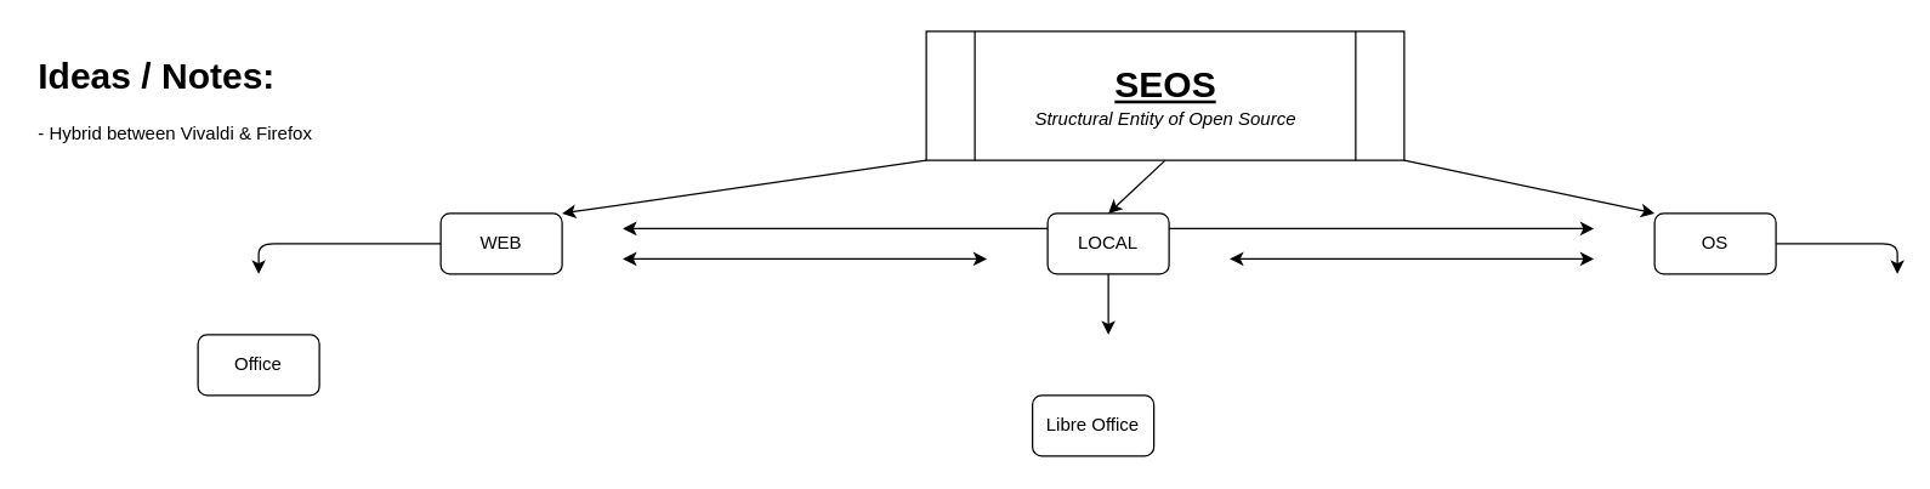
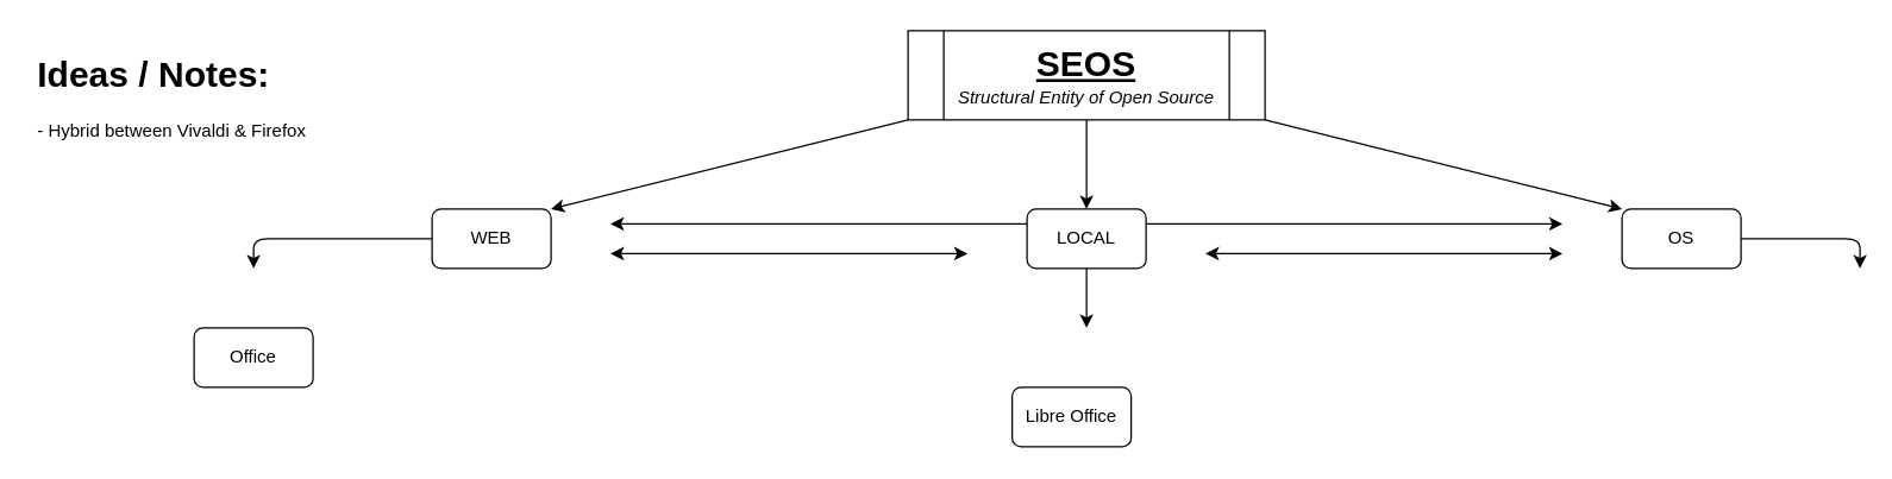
- <mxCell id="5" value="&lt;font style=&quot;font-size: 24px&quot;&gt;&lt;u&gt;&lt;b&gt;SEOS&lt;/b&gt;&lt;/u&gt;&lt;/font&gt;&lt;br&gt;&lt;i&gt;Structural Entity of Open Source&lt;/i&gt;" style="shape=process;whiteSpace=wrap;html=1;backgroundOutline=1;" vertex="1" parent="1"><mxGeometry x="610" y="20" width="315" height="85" as="geometry" /></mxCell>
+ <mxCell id="5" value="&lt;font style=&quot;font-size: 24px&quot;&gt;&lt;u&gt;&lt;b&gt;SEOS&lt;/b&gt;&lt;/u&gt;&lt;/font&gt;&lt;br&gt;&lt;i&gt;Structural Entity of Open Source&lt;/i&gt;" style="shape=process;whiteSpace=wrap;html=1;backgroundOutline=1;" vertex="1" parent="1"><mxGeometry x="610" width="240" height="60" as="geometry" y="20" /></mxCell>
